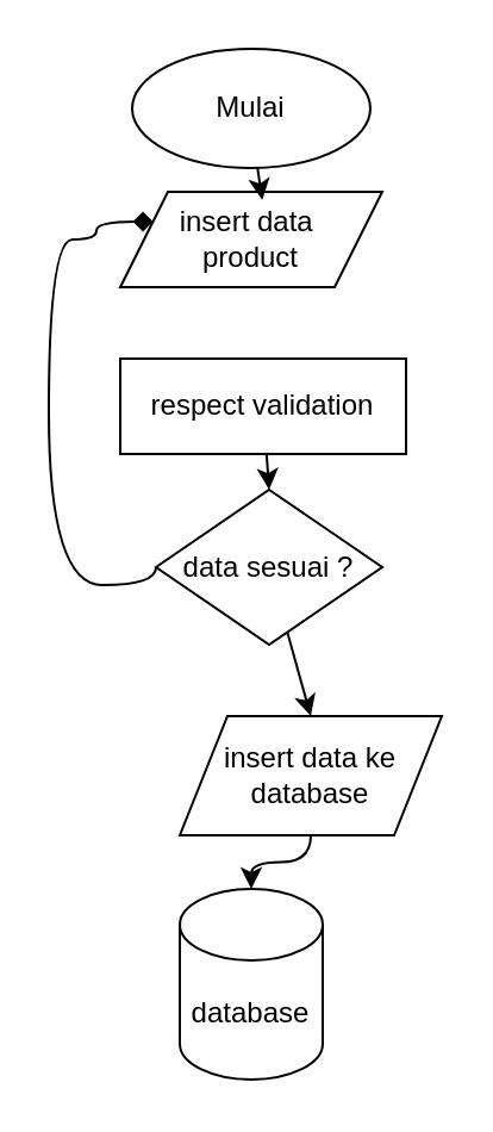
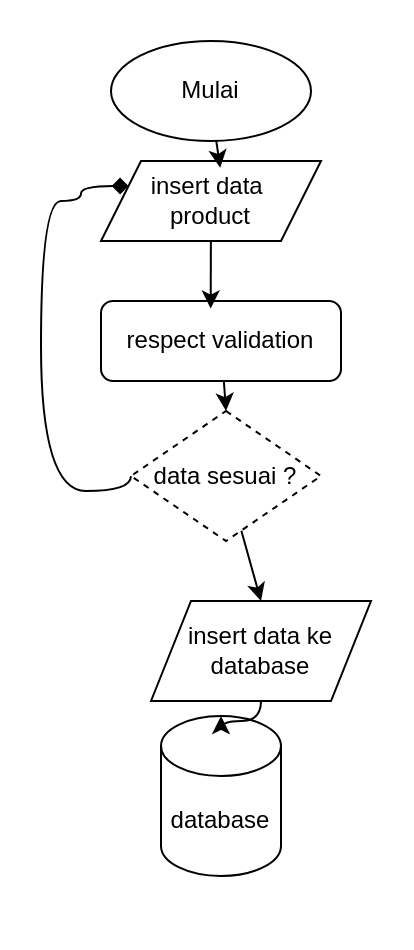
+ <mxCell id="12" style="edgeStyle=none;html=1;entryX=0.457;entryY=0.094;entryDx=0;entryDy=0;entryPerimeter=0;" edge="1" parent="1" source="3" target="5"><mxGeometry relative="1" as="geometry" /></mxCell>
- <mxCell id="5" value="respect validation" style="rounded=0;whiteSpace=wrap;html=1;" vertex="1" parent="1"><mxGeometry x="50" y="150" width="120" height="40" as="geometry" /></mxCell>
+ <mxCell id="5" value="respect validation" style="whiteSpace=wrap;html=1;rounded=1;" vertex="1" parent="1"><mxGeometry x="50" y="150" width="120" height="40" as="geometry" /></mxCell>
- <mxCell id="8" value="data sesuai ?" style="rhombus;whiteSpace=wrap;html=1;" vertex="1" parent="1"><mxGeometry x="65" y="205" width="95" height="65" as="geometry" /></mxCell>
+ <mxCell id="8" value="data sesuai ?" style="rhombus;whiteSpace=wrap;html=1;dashed=1;" vertex="1" parent="1"><mxGeometry x="65" y="205" width="95" height="65" as="geometry" /></mxCell>
- <mxCell id="10" value="database" style="shape=cylinder3;whiteSpace=wrap;html=1;boundedLbl=1;backgroundOutline=1;size=15;" vertex="1" parent="1"><mxGeometry x="75" y="372.5" width="60" height="80" as="geometry" /></mxCell>
+ <mxCell id="10" value="database" style="shape=cylinder3;whiteSpace=wrap;html=1;boundedLbl=1;backgroundOutline=1;size=15;" vertex="1" parent="1"><mxGeometry x="80" y="357.5" width="60" height="80" as="geometry" /></mxCell>
